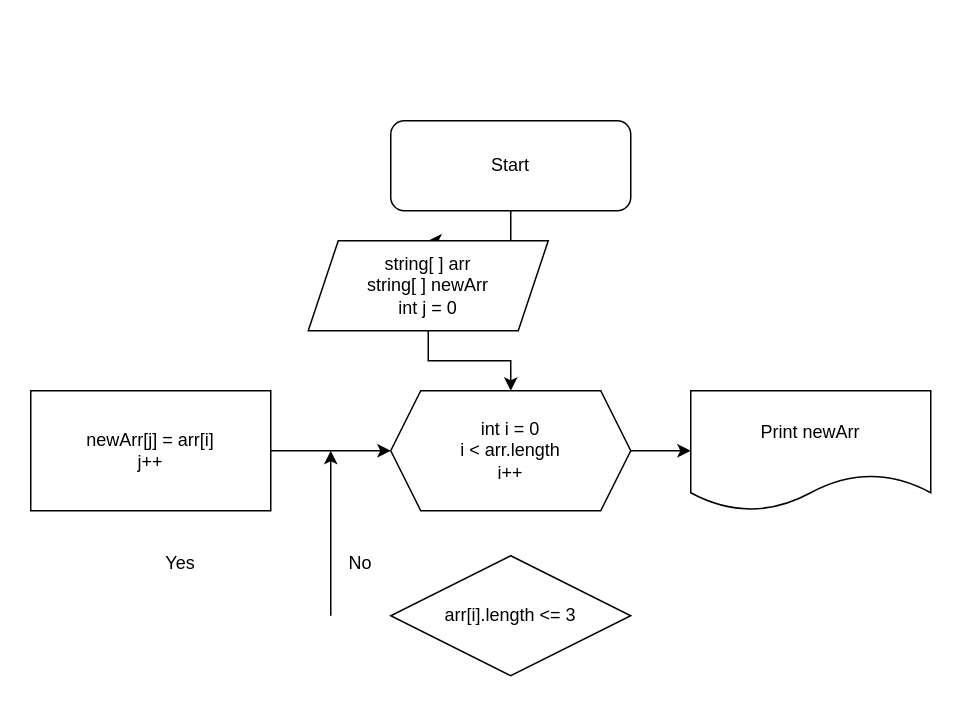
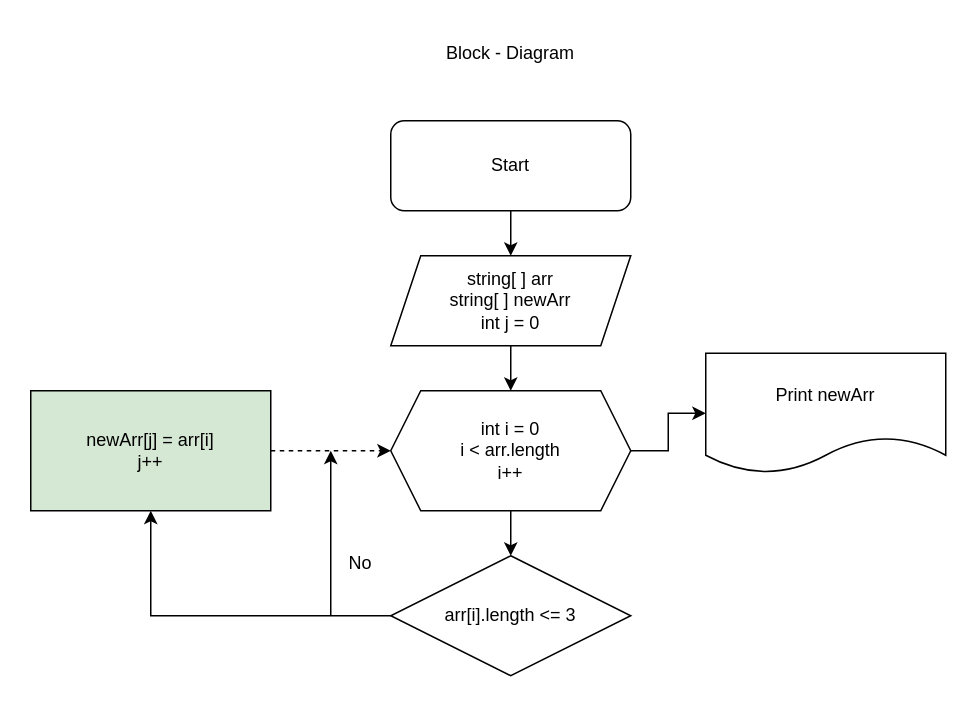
+ <mxCell id="4" value="Block - Diagram" style="text;html=1;strokeColor=none;fillColor=none;align=center;verticalAlign=middle;whiteSpace=wrap;rounded=0;" parent="1" vertex="1"><mxGeometry x="260" y="20" width="160" height="30" as="geometry" /></mxCell>
- <mxCell id="6" value="string[ ] arr&lt;br&gt;string[ ] newArr&lt;br&gt;int j = 0" style="shape=parallelogram;perimeter=parallelogramPerimeter;whiteSpace=wrap;html=1;fixedSize=1;" parent="1" vertex="1"><mxGeometry x="205" y="160" width="160" height="60" as="geometry" /></mxCell>
+ <mxCell id="6" value="string[ ] arr&lt;br&gt;string[ ] newArr&lt;br&gt;int j = 0" style="shape=parallelogram;perimeter=parallelogramPerimeter;whiteSpace=wrap;html=1;fixedSize=1;" parent="1" vertex="1"><mxGeometry x="260" y="170" width="160" height="60" as="geometry" /></mxCell>
- <mxCell id="13" value="newArr[j] = arr[i]&lt;br&gt;j++" style="whiteSpace=wrap;html=1;" parent="1" vertex="1"><mxGeometry x="20" y="260" width="160" height="80" as="geometry" /></mxCell>
+ <mxCell id="13" value="newArr[j] = arr[i]&lt;br&gt;j++" style="whiteSpace=wrap;html=1;fillColor=#d5e8d4;" parent="1" vertex="1"><mxGeometry x="20" y="260" width="160" height="80" as="geometry" /></mxCell>
- <mxCell id="14" value="" style="endArrow=classic;html=1;rounded=0;exitX=1;exitY=0.5;exitDx=0;exitDy=0;entryX=0;entryY=0.5;entryDx=0;entryDy=0;" parent="1" source="13" target="9" edge="1"><mxGeometry width="50" height="50" relative="1" as="geometry"><mxPoint x="330" y="270" as="sourcePoint" /><mxPoint x="380" y="220" as="targetPoint" /></mxGeometry></mxCell>
+ <mxCell id="14" value="" style="endArrow=classic;html=1;rounded=0;exitX=1;exitY=0.5;exitDx=0;exitDy=0;entryX=0;entryY=0.5;entryDx=0;entryDy=0;dashed=1;" parent="1" source="13" target="9" edge="1"><mxGeometry width="50" height="50" relative="1" as="geometry"><mxPoint x="330" y="270" as="sourcePoint" /><mxPoint x="380" y="220" as="targetPoint" /></mxGeometry></mxCell>
- <mxCell id="10" value="Print newArr" style="shape=document;whiteSpace=wrap;html=1;boundedLbl=1;" parent="1" vertex="1"><mxGeometry x="460" y="260" width="160" height="80" as="geometry" /></mxCell>
+ <mxCell id="10" value="Print newArr" style="shape=document;whiteSpace=wrap;html=1;boundedLbl=1;" parent="1" vertex="1"><mxGeometry x="470" y="235" width="160" height="80" as="geometry" /></mxCell>
+ <mxCell id="8" value="" style="edgeStyle=orthogonalEdgeStyle;rounded=0;orthogonalLoop=1;jettySize=auto;html=1;" parent="1" source="9" target="12" edge="1"><mxGeometry relative="1" as="geometry" /></mxCell>
- <mxCell id="17" value="Yes" style="text;html=1;strokeColor=none;fillColor=none;align=center;verticalAlign=middle;whiteSpace=wrap;rounded=0;" parent="1" vertex="1"><mxGeometry x="90" y="360" width="60" height="30" as="geometry" /></mxCell>
+ <mxCell id="11" value="" style="edgeStyle=orthogonalEdgeStyle;rounded=0;orthogonalLoop=1;jettySize=auto;html=1;" parent="1" source="12" target="13" edge="1"><mxGeometry relative="1" as="geometry" /></mxCell>
